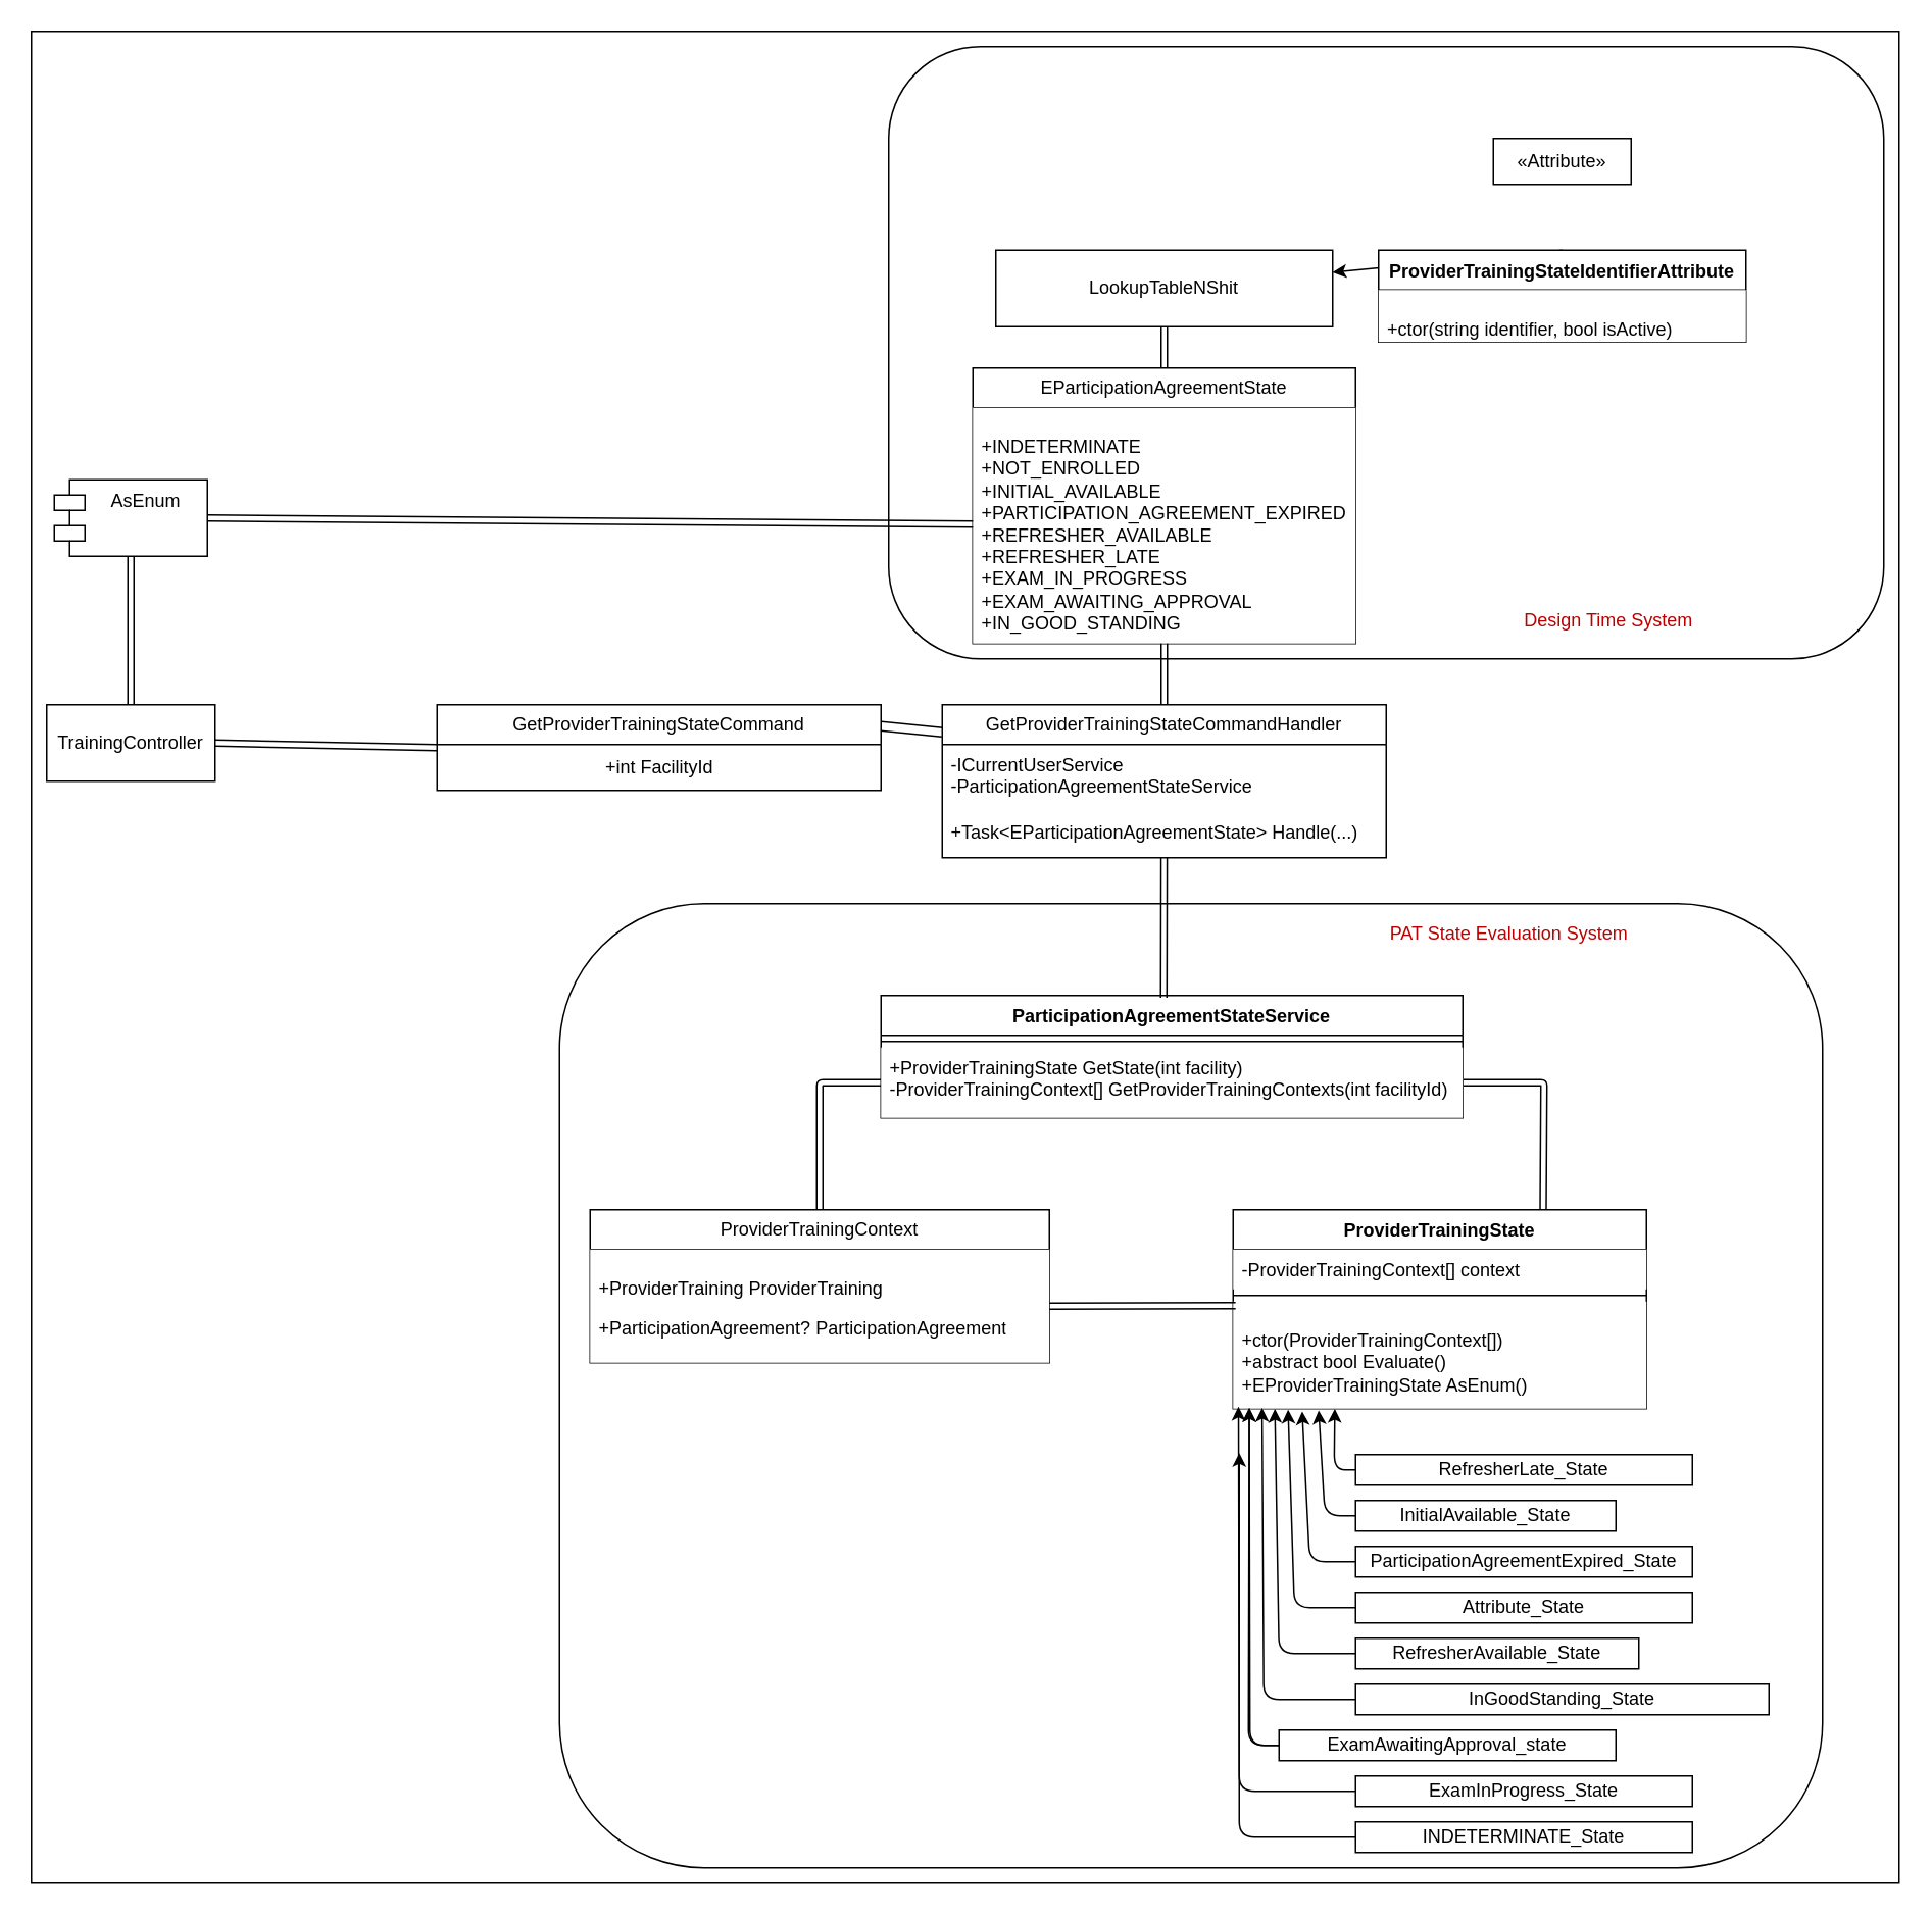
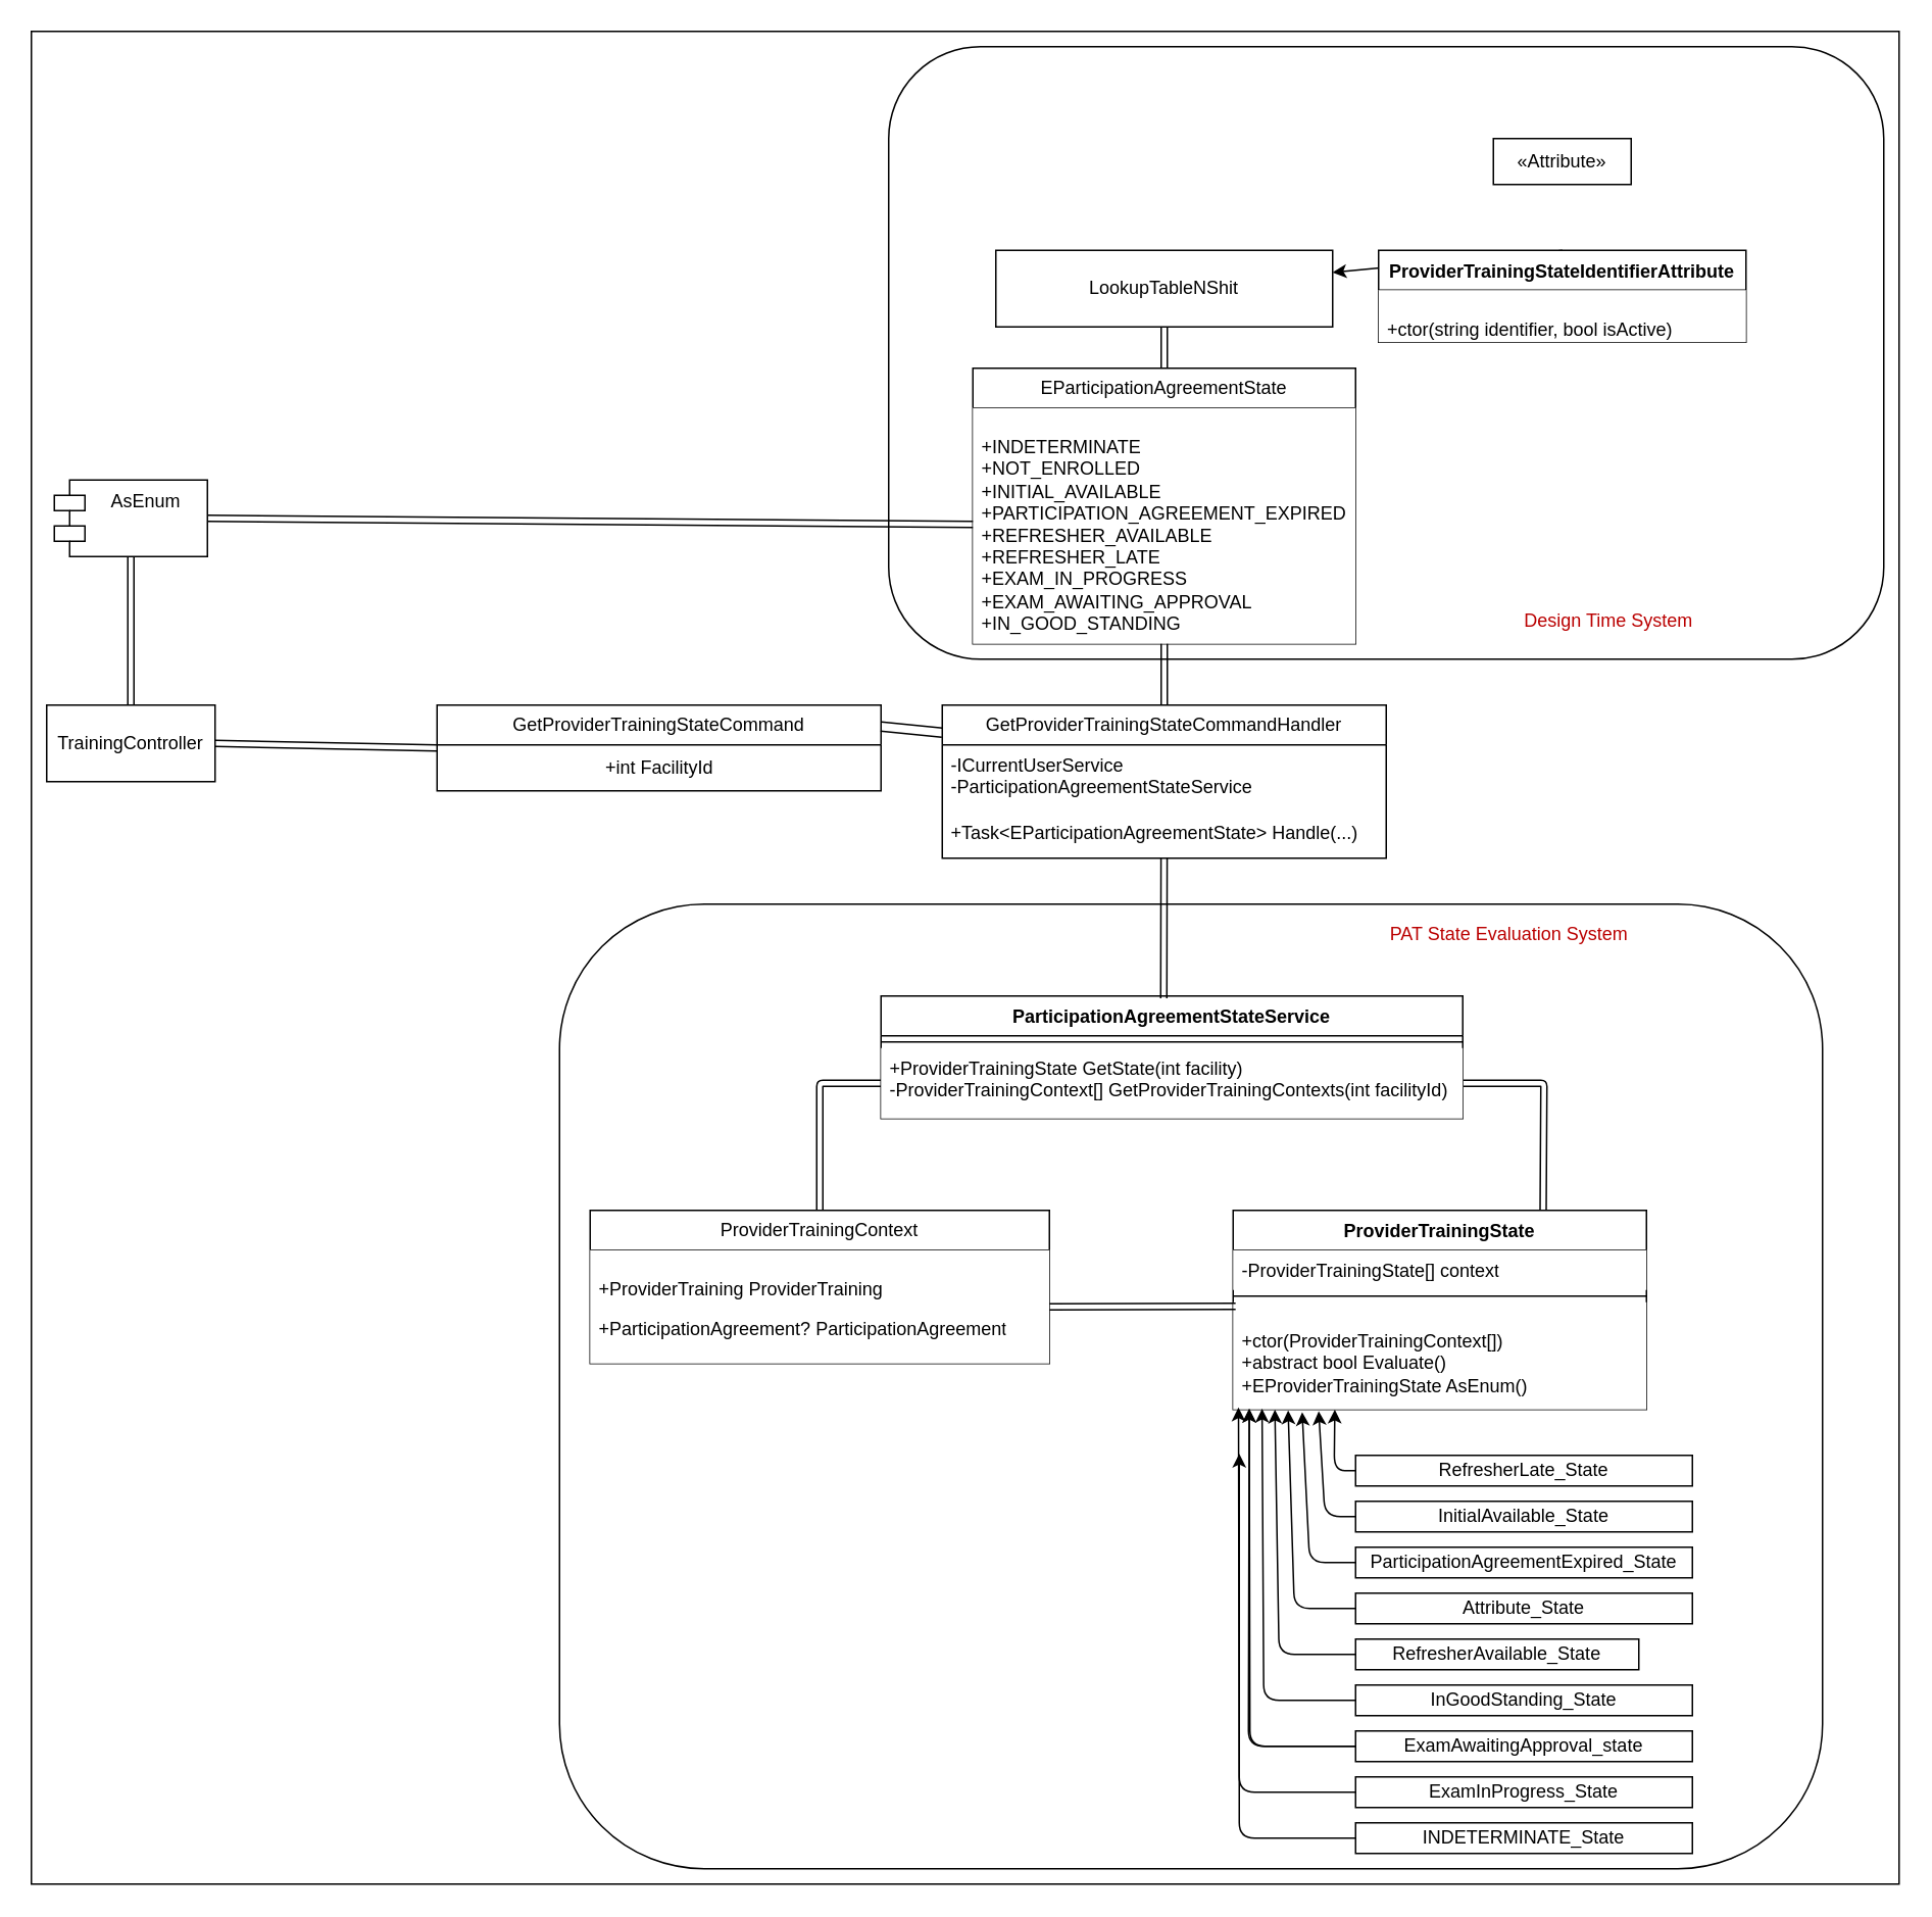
- <mxCell id="18" value="-ProviderTrainingContext[] context" style="text;strokeColor=none;fillColor=light-dark(#FFFFFF,#004704);align=left;verticalAlign=top;spacingLeft=4;spacingRight=4;overflow=hidden;rotatable=0;points=[[0,0.5],[1,0.5]];portConstraint=eastwest;whiteSpace=wrap;html=1;" parent="17" vertex="1"><mxGeometry y="26" width="270" height="26" as="geometry" /></mxCell>
+ <mxCell id="18" value="-ProviderTrainingState[] context" style="text;strokeColor=none;fillColor=light-dark(#FFFFFF,#004704);align=left;verticalAlign=top;spacingLeft=4;spacingRight=4;overflow=hidden;rotatable=0;points=[[0,0.5],[1,0.5]];portConstraint=eastwest;whiteSpace=wrap;html=1;" parent="17" vertex="1"><mxGeometry y="26" width="270" height="26" as="geometry" /></mxCell>
- <mxCell id="22" value="InitialAvailable_State" style="html=1;whiteSpace=wrap;fillColor=light-dark(#FFFFFF,#004704);" parent="1" vertex="1"><mxGeometry x="885" y="980" width="170" height="20" as="geometry" /></mxCell>
+ <mxCell id="22" value="InitialAvailable_State" style="html=1;whiteSpace=wrap;fillColor=light-dark(#FFFFFF,#004704);" parent="1" vertex="1"><mxGeometry x="885" y="980" width="220" height="20" as="geometry" /></mxCell>
- <mxCell id="29" value="InGoodStanding_State" style="html=1;whiteSpace=wrap;fillColor=light-dark(#FFFFFF,#004704);" parent="1" vertex="1"><mxGeometry x="885" y="1100" width="270" height="20" as="geometry" /></mxCell>
+ <mxCell id="29" value="InGoodStanding_State" style="html=1;whiteSpace=wrap;fillColor=light-dark(#FFFFFF,#004704);" parent="1" vertex="1"><mxGeometry x="885" y="1100" width="220" height="20" as="geometry" /></mxCell>
- <mxCell id="28" value="ExamAwaitingApproval_state" style="html=1;whiteSpace=wrap;fillColor=light-dark(#FFFFFF,#004704);" parent="1" vertex="1"><mxGeometry x="835" y="1130" width="220" height="20" as="geometry" /></mxCell>
+ <mxCell id="28" value="ExamAwaitingApproval_state" style="html=1;whiteSpace=wrap;fillColor=light-dark(#FFFFFF,#004704);" parent="1" vertex="1"><mxGeometry x="885" y="1130" width="220" height="20" as="geometry" /></mxCell>
